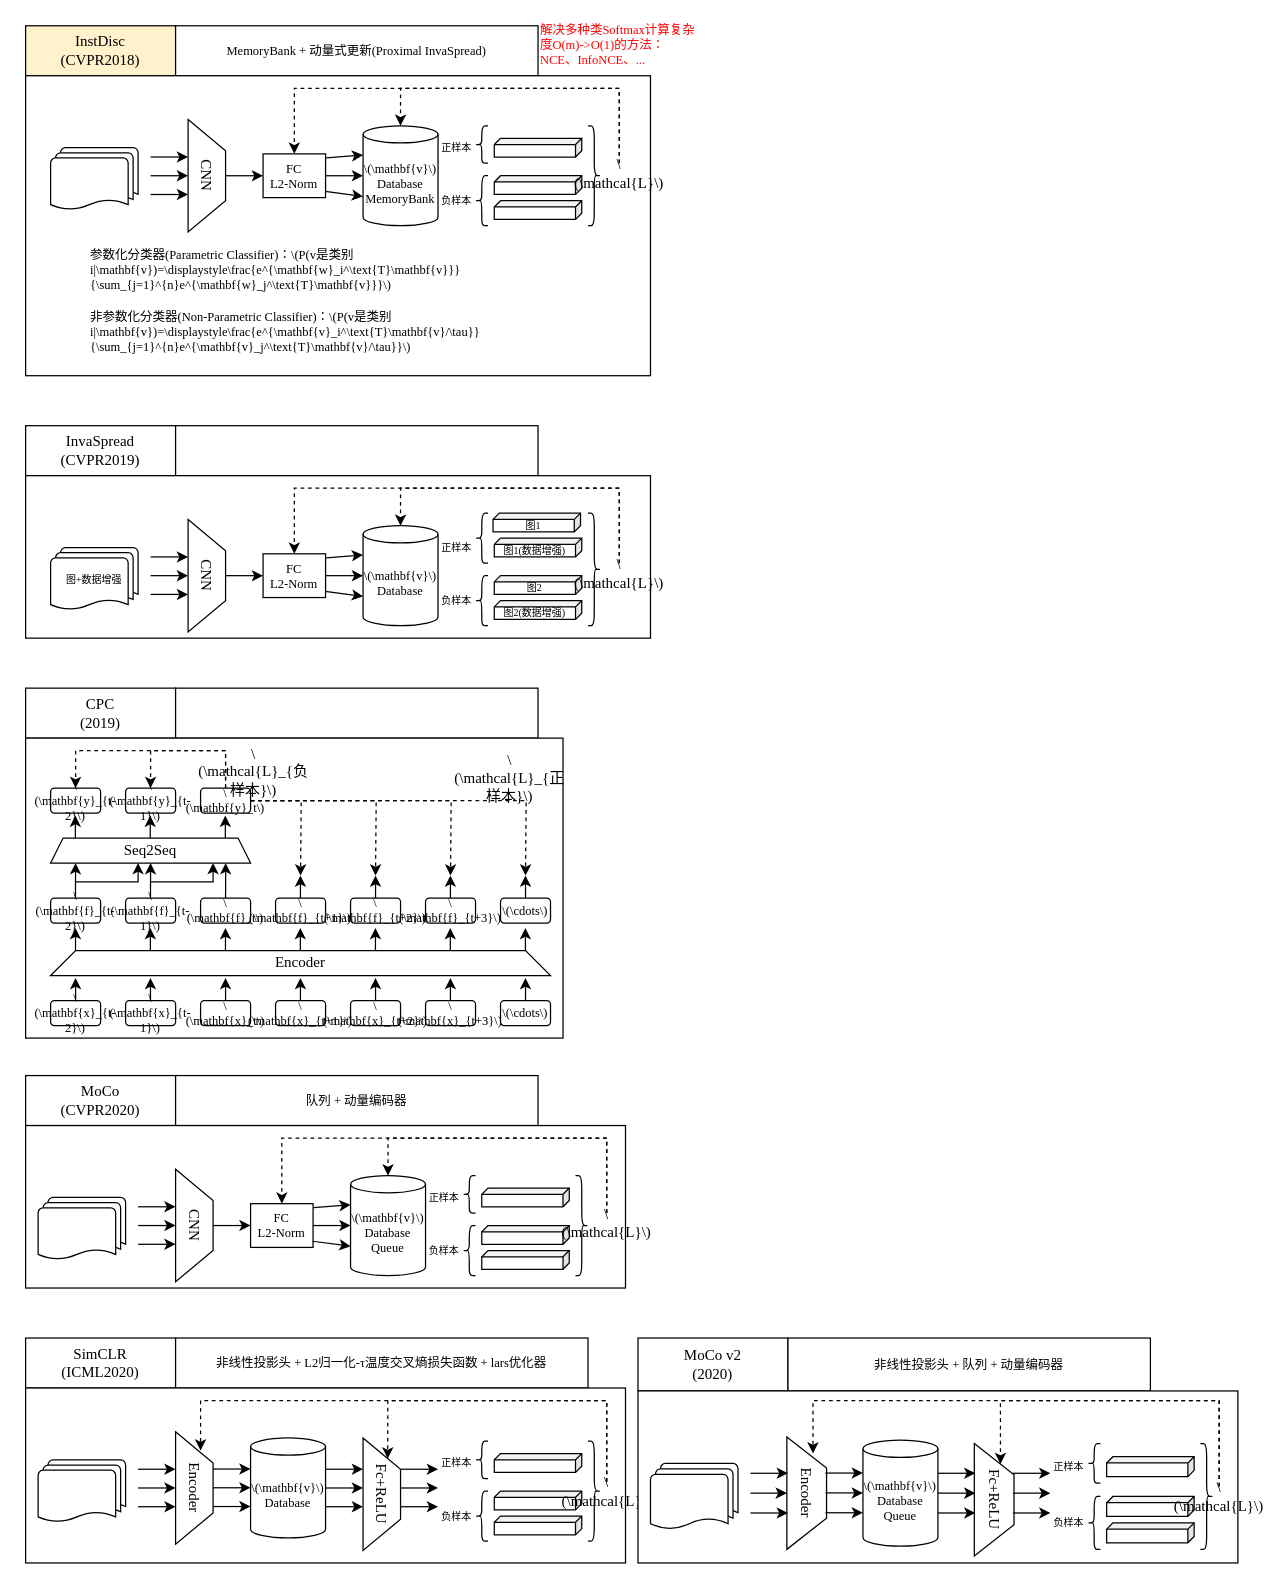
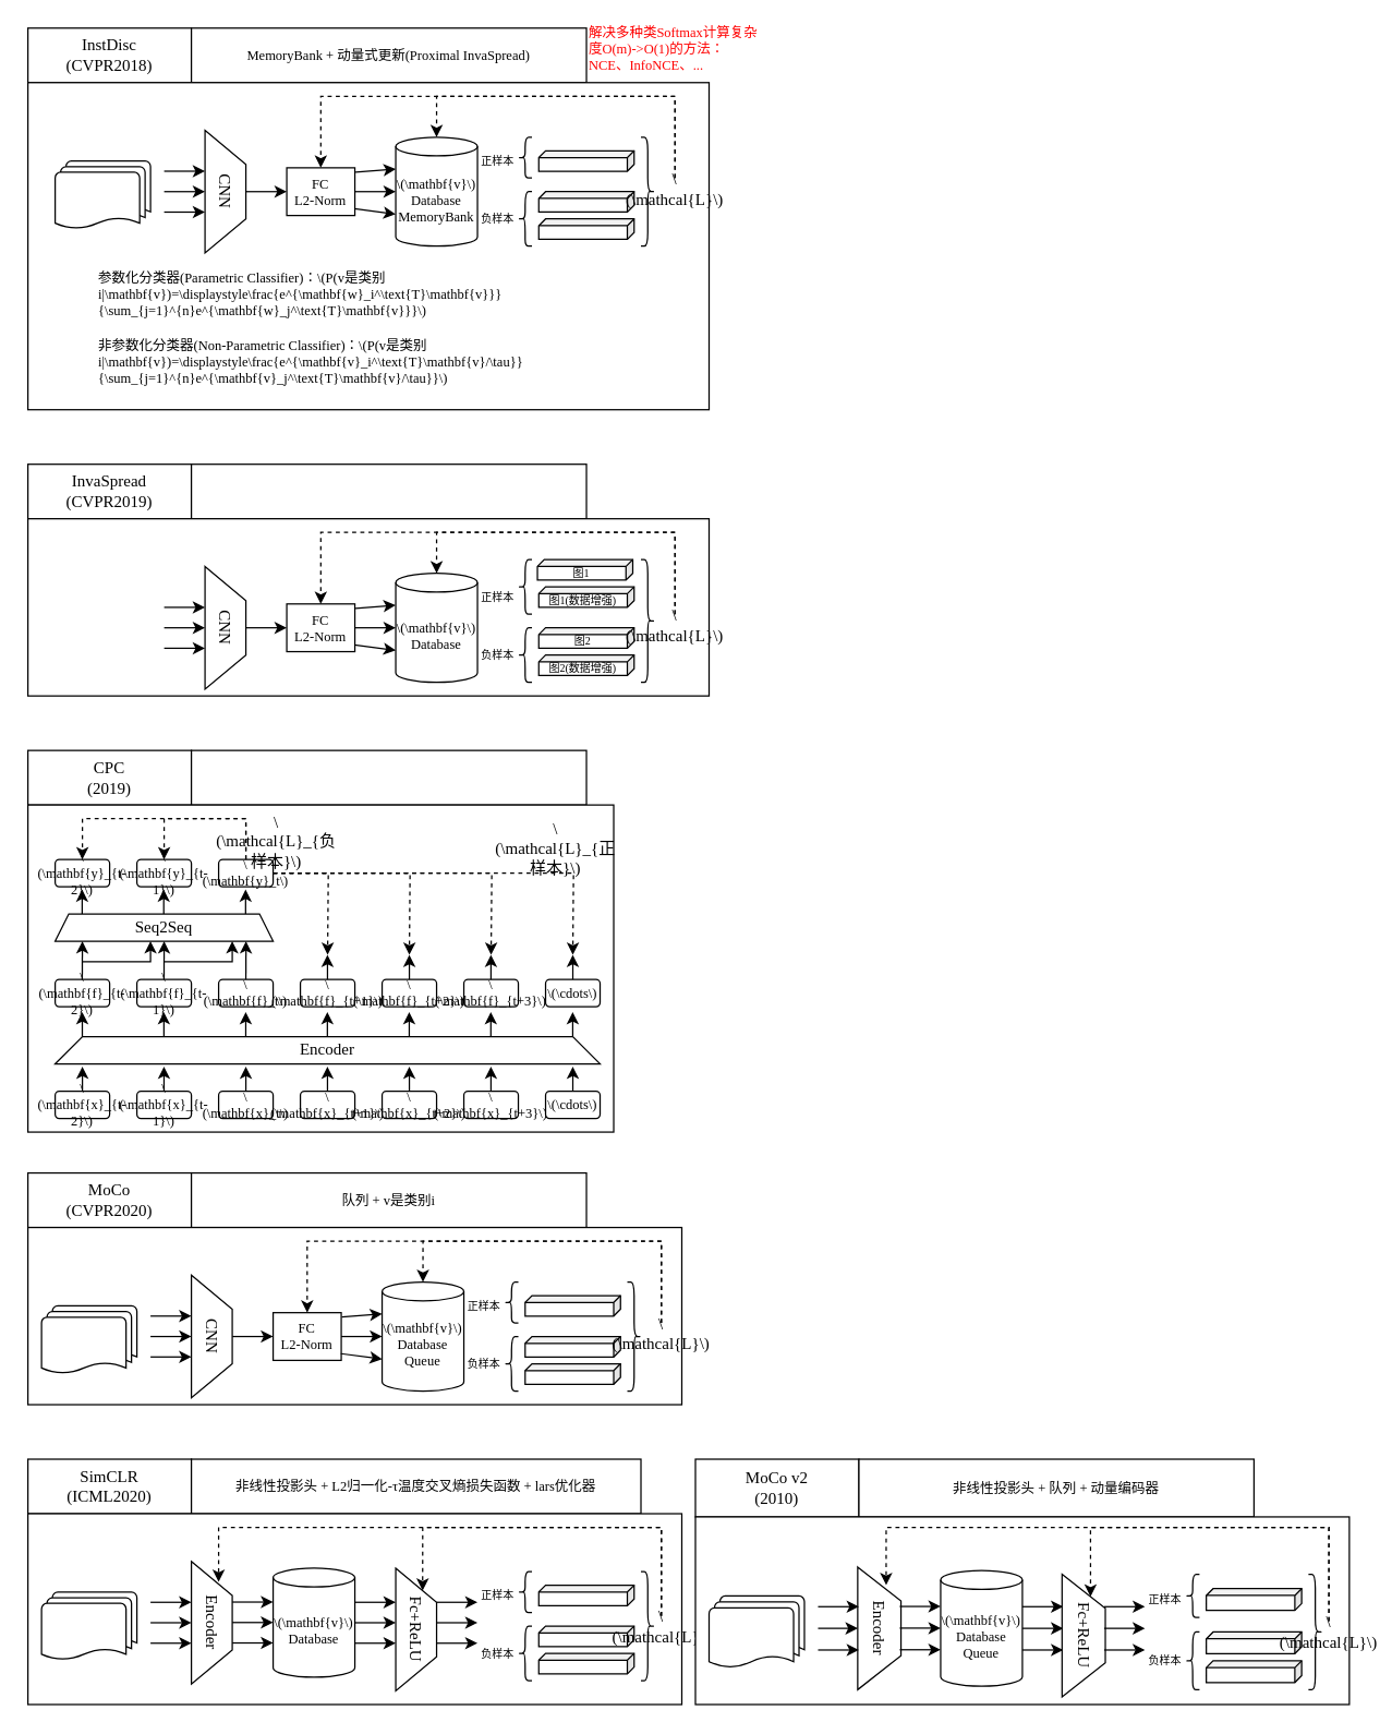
- <mxCell id="4" value="InstDisc&lt;br&gt;(CVPR2018)" style="rounded=0;whiteSpace=wrap;html=1;fontFamily=Cascadia Code NF;fillColor=#fff2cc;" vertex="1" parent="3"><mxGeometry width="120" height="40" as="geometry" /></mxCell>
+ <mxCell id="4" value="InstDisc&lt;br&gt;(CVPR2018)" style="rounded=0;whiteSpace=wrap;html=1;fontFamily=Cascadia Code NF;" vertex="1" parent="3"><mxGeometry width="120" height="40" as="geometry" /></mxCell>
- <mxCell id="61" value="图+数据增强" style="strokeWidth=1;html=1;shape=mxgraph.flowchart.multi-document;whiteSpace=wrap;rounded=0;strokeColor=default;align=center;verticalAlign=middle;fontFamily=Cascadia Code NF;fontSize=8;fontColor=default;fillColor=default;" vertex="1" parent="39"><mxGeometry y="47.5" width="70" height="50" as="geometry" /></mxCell>
- <mxCell id="124" value="队列 +&amp;nbsp;动量编码器" style="rounded=0;whiteSpace=wrap;html=1;strokeColor=default;align=center;verticalAlign=middle;fontFamily=Cascadia Code NF;fontSize=10;fontColor=default;fillColor=default;" vertex="1" parent="122"><mxGeometry x="120" width="290" height="40" as="geometry" /></mxCell>
+ <mxCell id="124" value="队列 +&amp;nbsp;v是类别i" style="rounded=0;whiteSpace=wrap;html=1;strokeColor=default;align=center;verticalAlign=middle;fontFamily=Cascadia Code NF;fontSize=10;fontColor=default;fillColor=default;" vertex="1" parent="122"><mxGeometry x="120" width="290" height="40" as="geometry" /></mxCell>
- <mxCell id="185" value="MoCo v2&lt;br&gt;(2020)" style="rounded=0;whiteSpace=wrap;html=1;fontFamily=Cascadia Code NF;" vertex="1" parent="184"><mxGeometry width="120" height="42.353" as="geometry" /></mxCell>
+ <mxCell id="185" value="MoCo v2&lt;br&gt;(2010)" style="rounded=0;whiteSpace=wrap;html=1;fontFamily=Cascadia Code NF;" vertex="1" parent="184"><mxGeometry width="120" height="42.353" as="geometry" /></mxCell>
